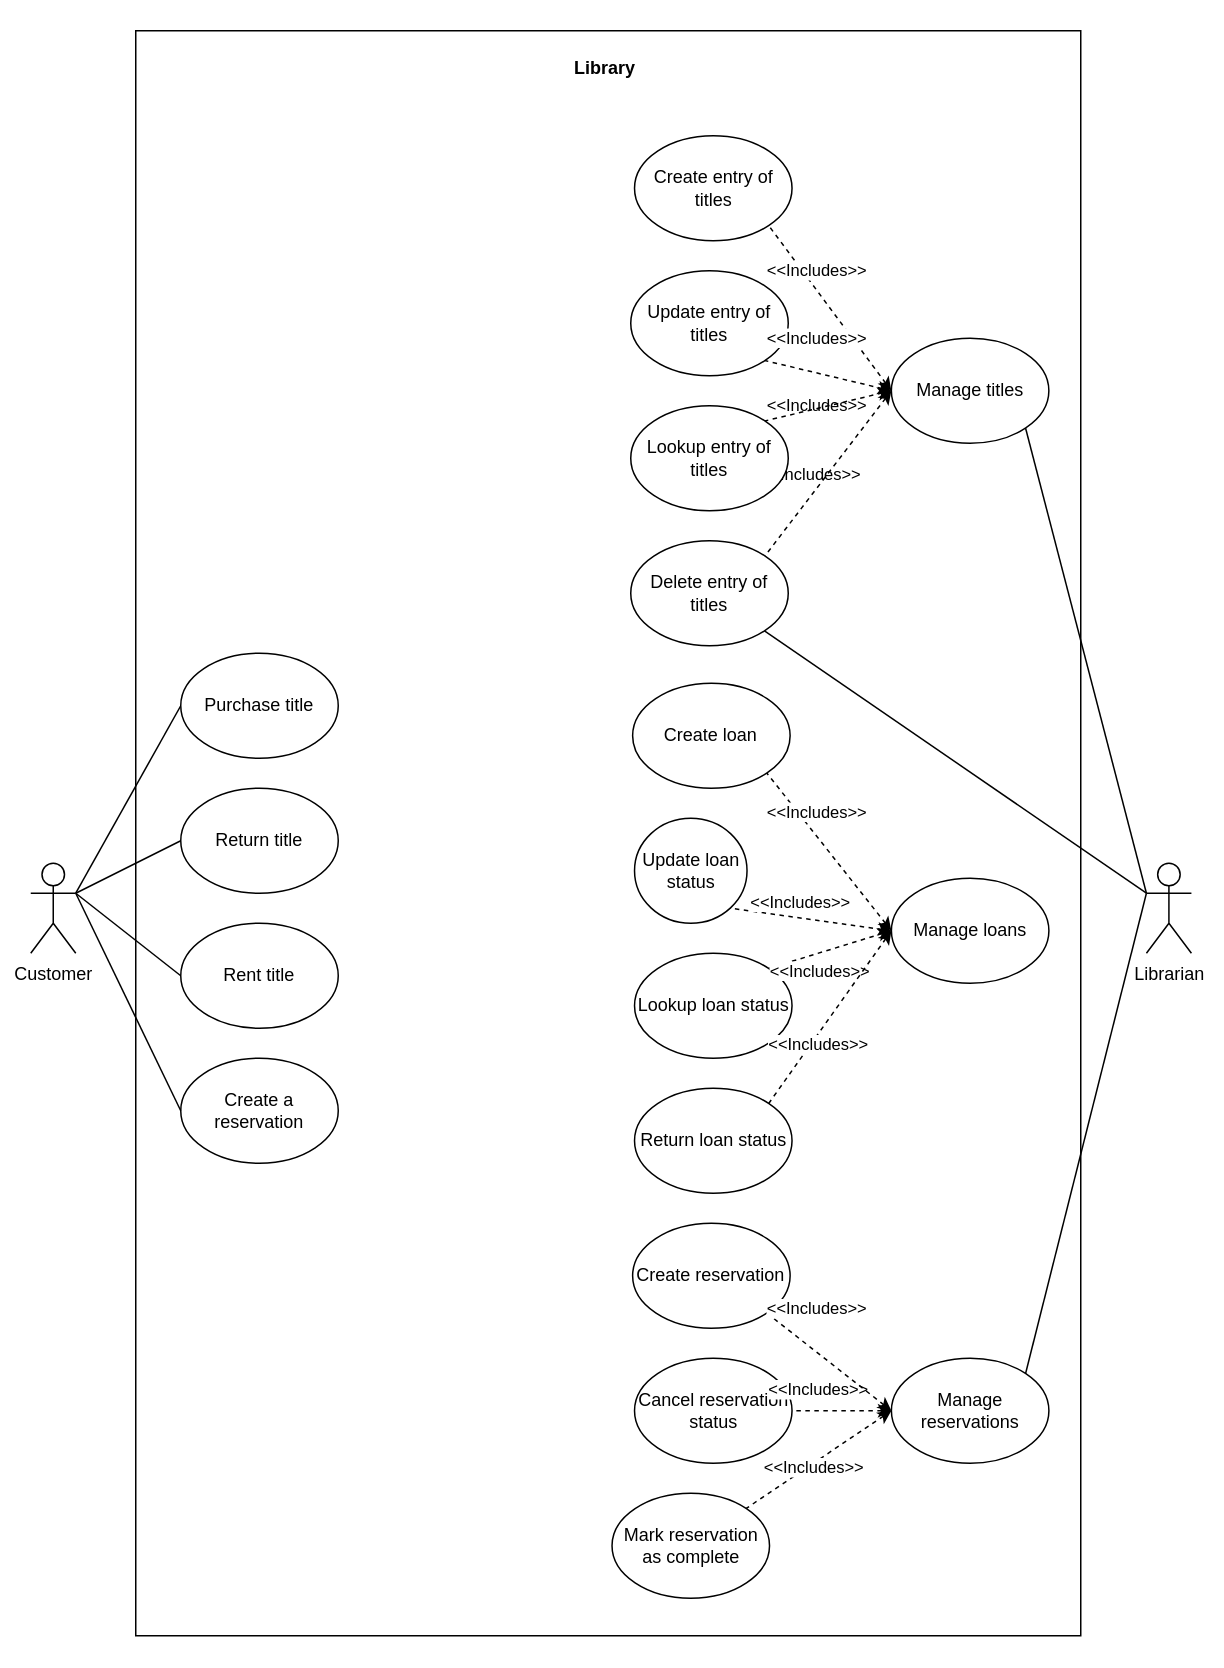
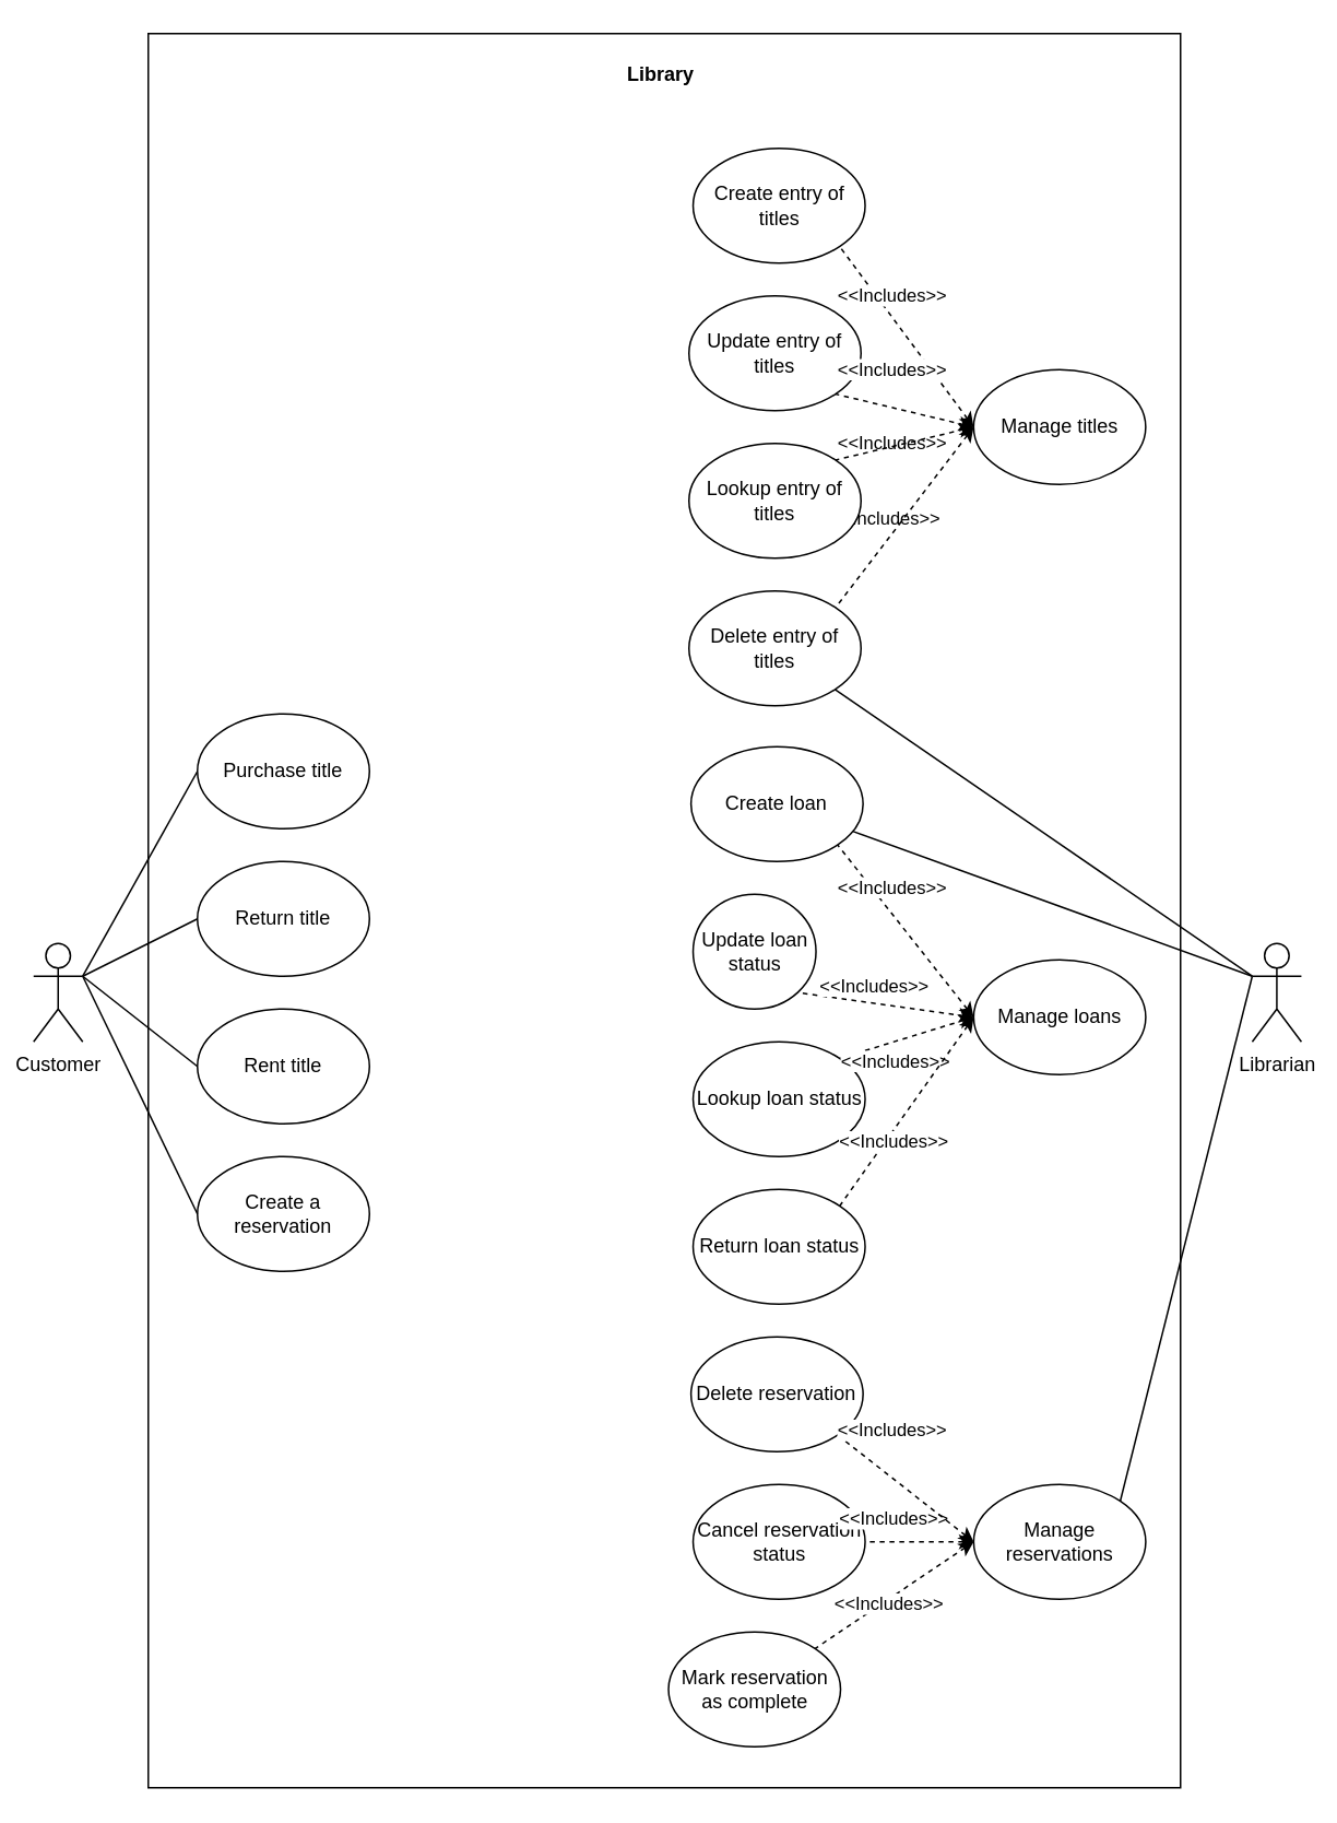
- <mxCell id="10" value="" style="endArrow=none;html=1;rounded=0;entryX=1;entryY=1;entryDx=0;entryDy=0;exitX=0;exitY=0.333;exitDx=0;exitDy=0;exitPerimeter=0;" parent="1" source="4" target="15" edge="1"><mxGeometry width="50" height="50" relative="1" as="geometry"><mxPoint x="773.78" y="405" as="sourcePoint" /><mxPoint x="723.78" y="340" as="targetPoint" /></mxGeometry></mxCell>
+ <mxCell id="10" value="" style="endArrow=none;html=1;rounded=0;exitX=0;exitY=0.333;exitDx=0;exitDy=0;exitPerimeter=0;" parent="1" source="4" target="34" edge="1"><mxGeometry width="50" height="50" relative="1" as="geometry"><mxPoint x="773.78" y="405" as="sourcePoint" /><mxPoint x="723.78" y="340" as="targetPoint" /></mxGeometry></mxCell>
- <mxCell id="50" value="Create reservation" style="ellipse;whiteSpace=wrap;html=1;" vertex="1" parent="1"><mxGeometry x="421.25" y="815" width="105" height="70" as="geometry" /></mxCell>
+ <mxCell id="50" value="Delete reservation" style="ellipse;whiteSpace=wrap;html=1;" vertex="1" parent="1"><mxGeometry x="421.25" y="815" width="105" height="70" as="geometry" /></mxCell>
